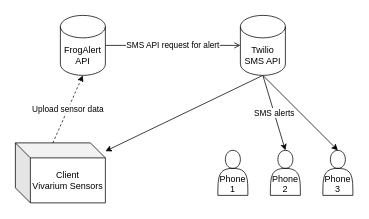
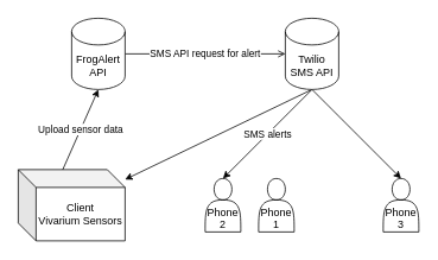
- <mxCell id="5" value="Upload sensor data" style="rounded=0;orthogonalLoop=1;jettySize=auto;html=1;exitX=0;exitY=0;exitDx=50;exitDy=0;exitPerimeter=0;entryX=0.5;entryY=1;entryDx=0;entryDy=0;entryPerimeter=0;dashed=1;" edge="1" parent="1" source="6" target="8"><mxGeometry relative="1" as="geometry" /></mxCell>
+ <mxCell id="5" value="Upload sensor data" style="rounded=0;orthogonalLoop=1;jettySize=auto;html=1;exitX=0;exitY=0;exitDx=50;exitDy=0;exitPerimeter=0;entryX=0.5;entryY=1;entryDx=0;entryDy=0;entryPerimeter=0;" edge="1" parent="1" source="6" target="8"><mxGeometry relative="1" as="geometry" /></mxCell>
- <mxCell id="3" value="&lt;br&gt;&lt;br&gt;Phone&lt;br&gt;2" style="shape=actor;whiteSpace=wrap;html=1;" vertex="1" parent="1"><mxGeometry x="360" y="200" width="40" height="60" as="geometry" /></mxCell>
+ <mxCell id="3" value="&lt;br&gt;&lt;br&gt;Phone&lt;br&gt;2" style="shape=actor;whiteSpace=wrap;html=1;" vertex="1" parent="1"><mxGeometry x="230" y="200" width="40" height="60" as="geometry" /></mxCell>
